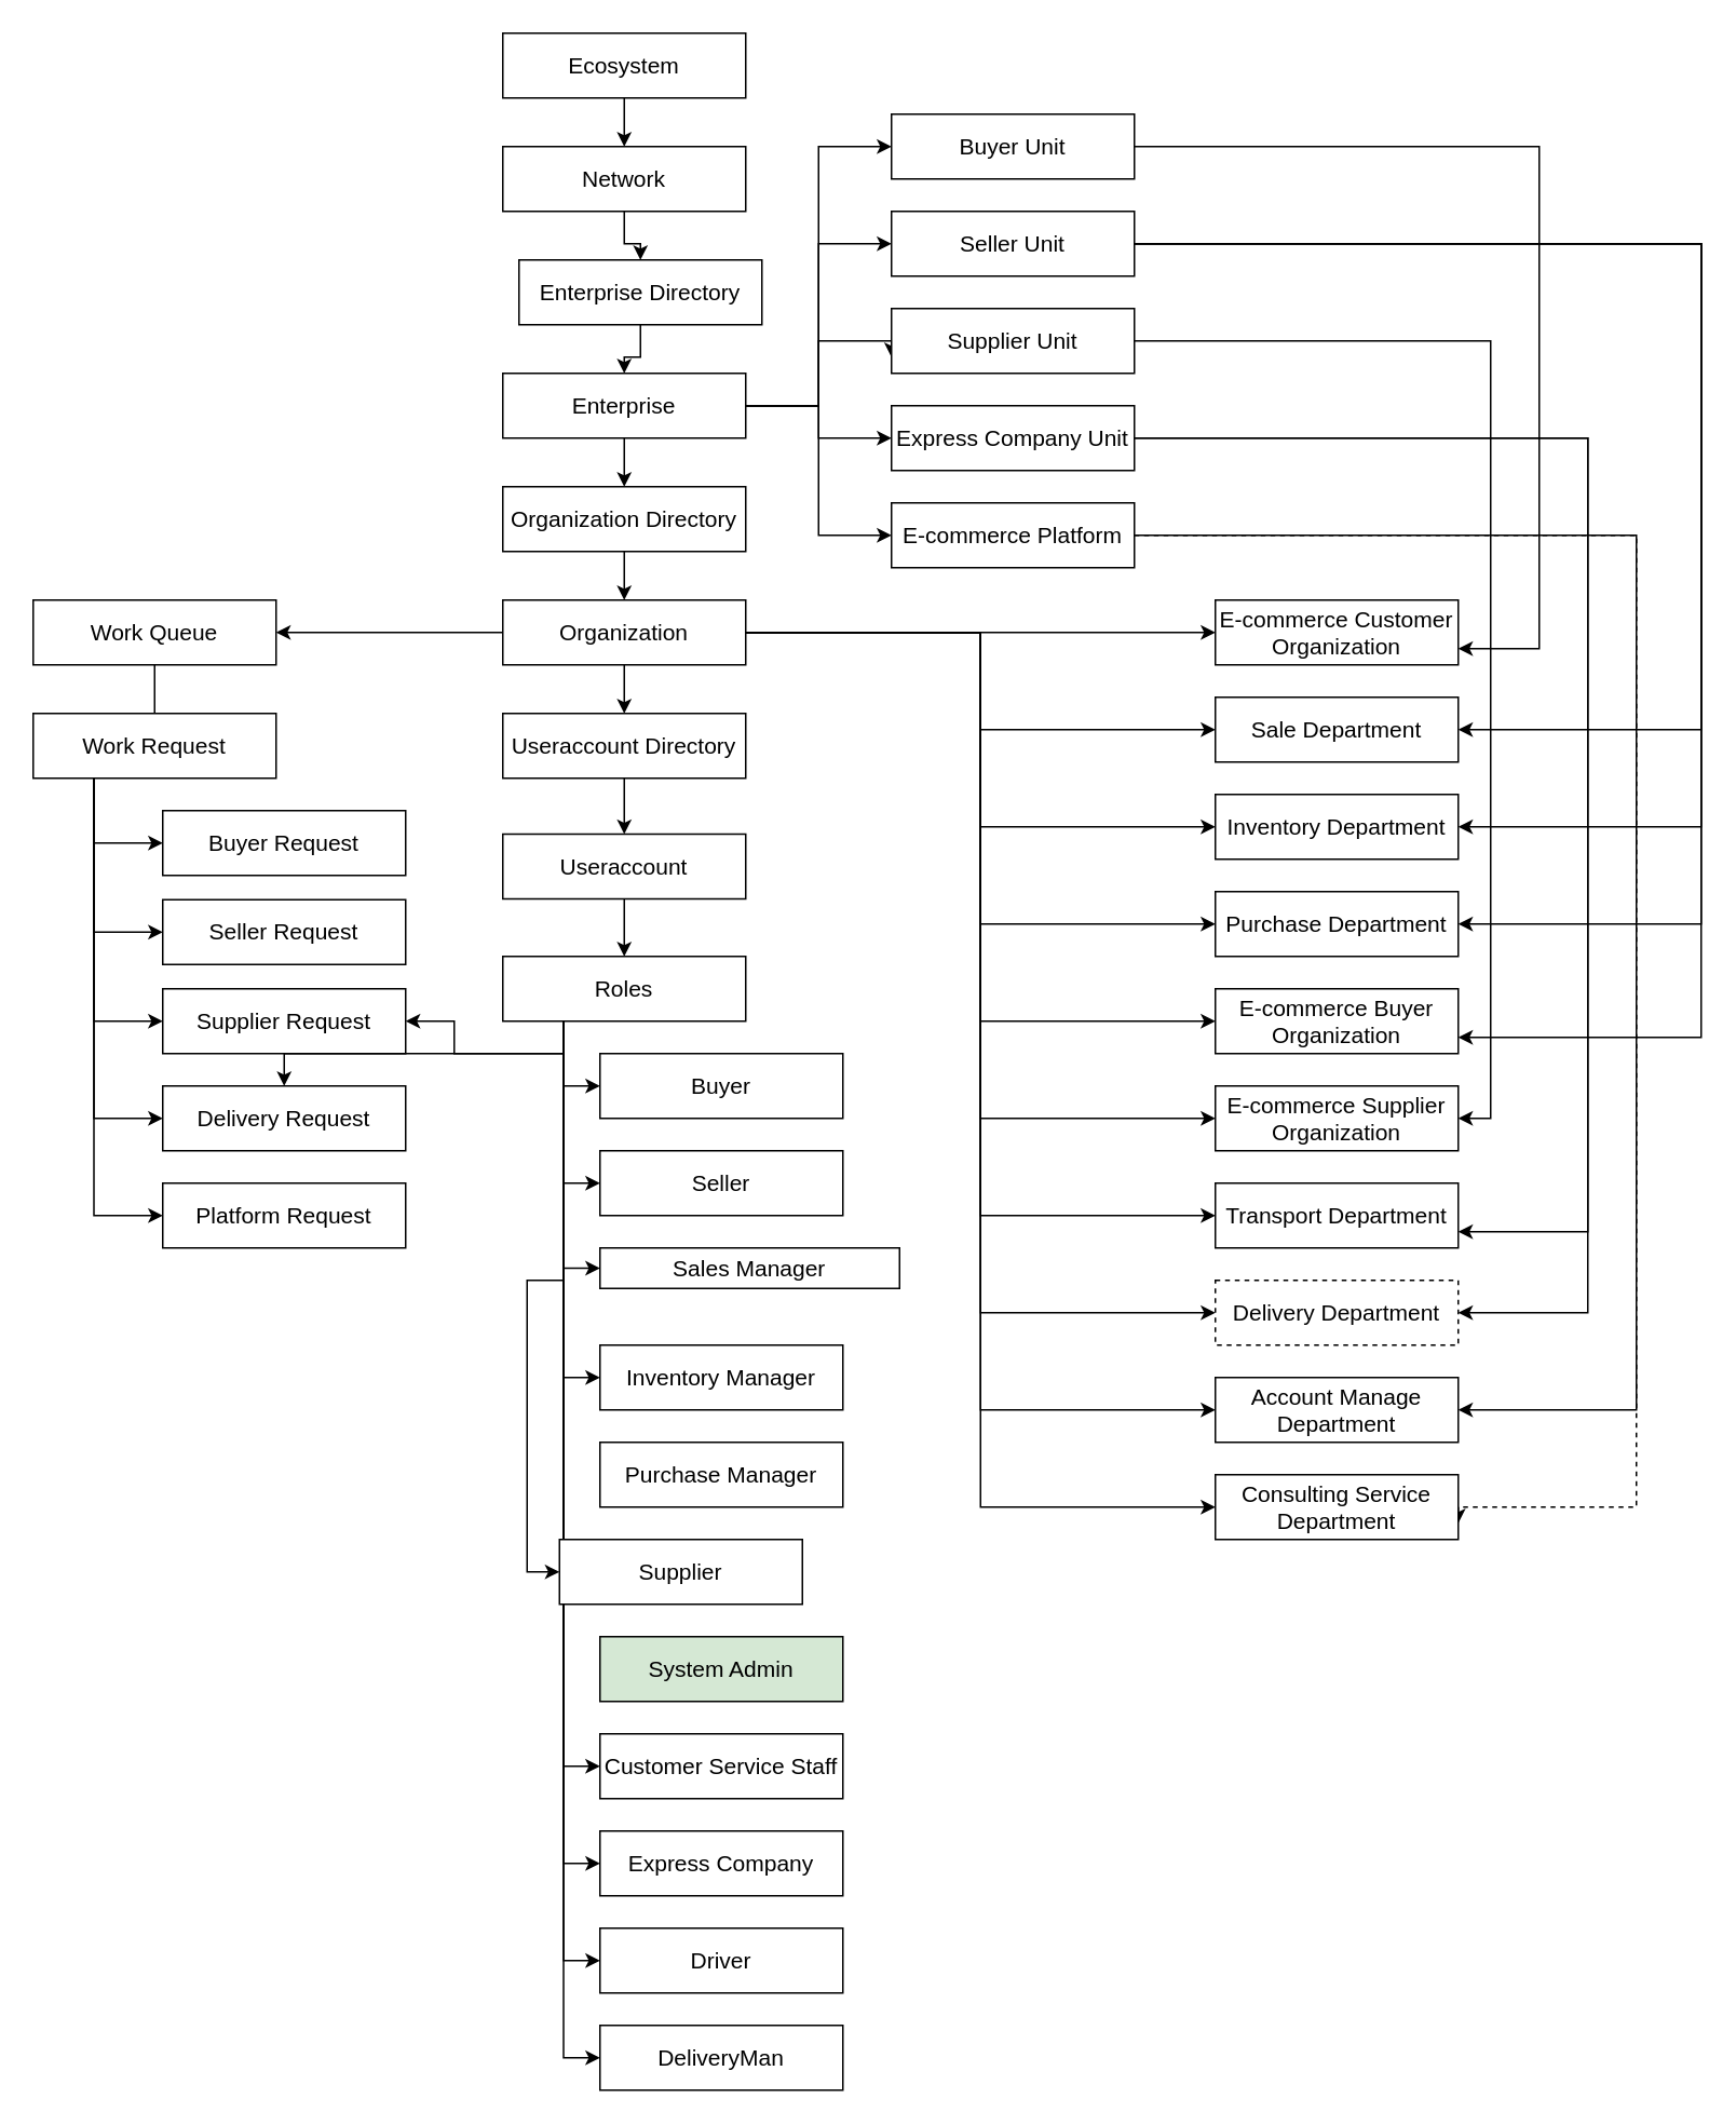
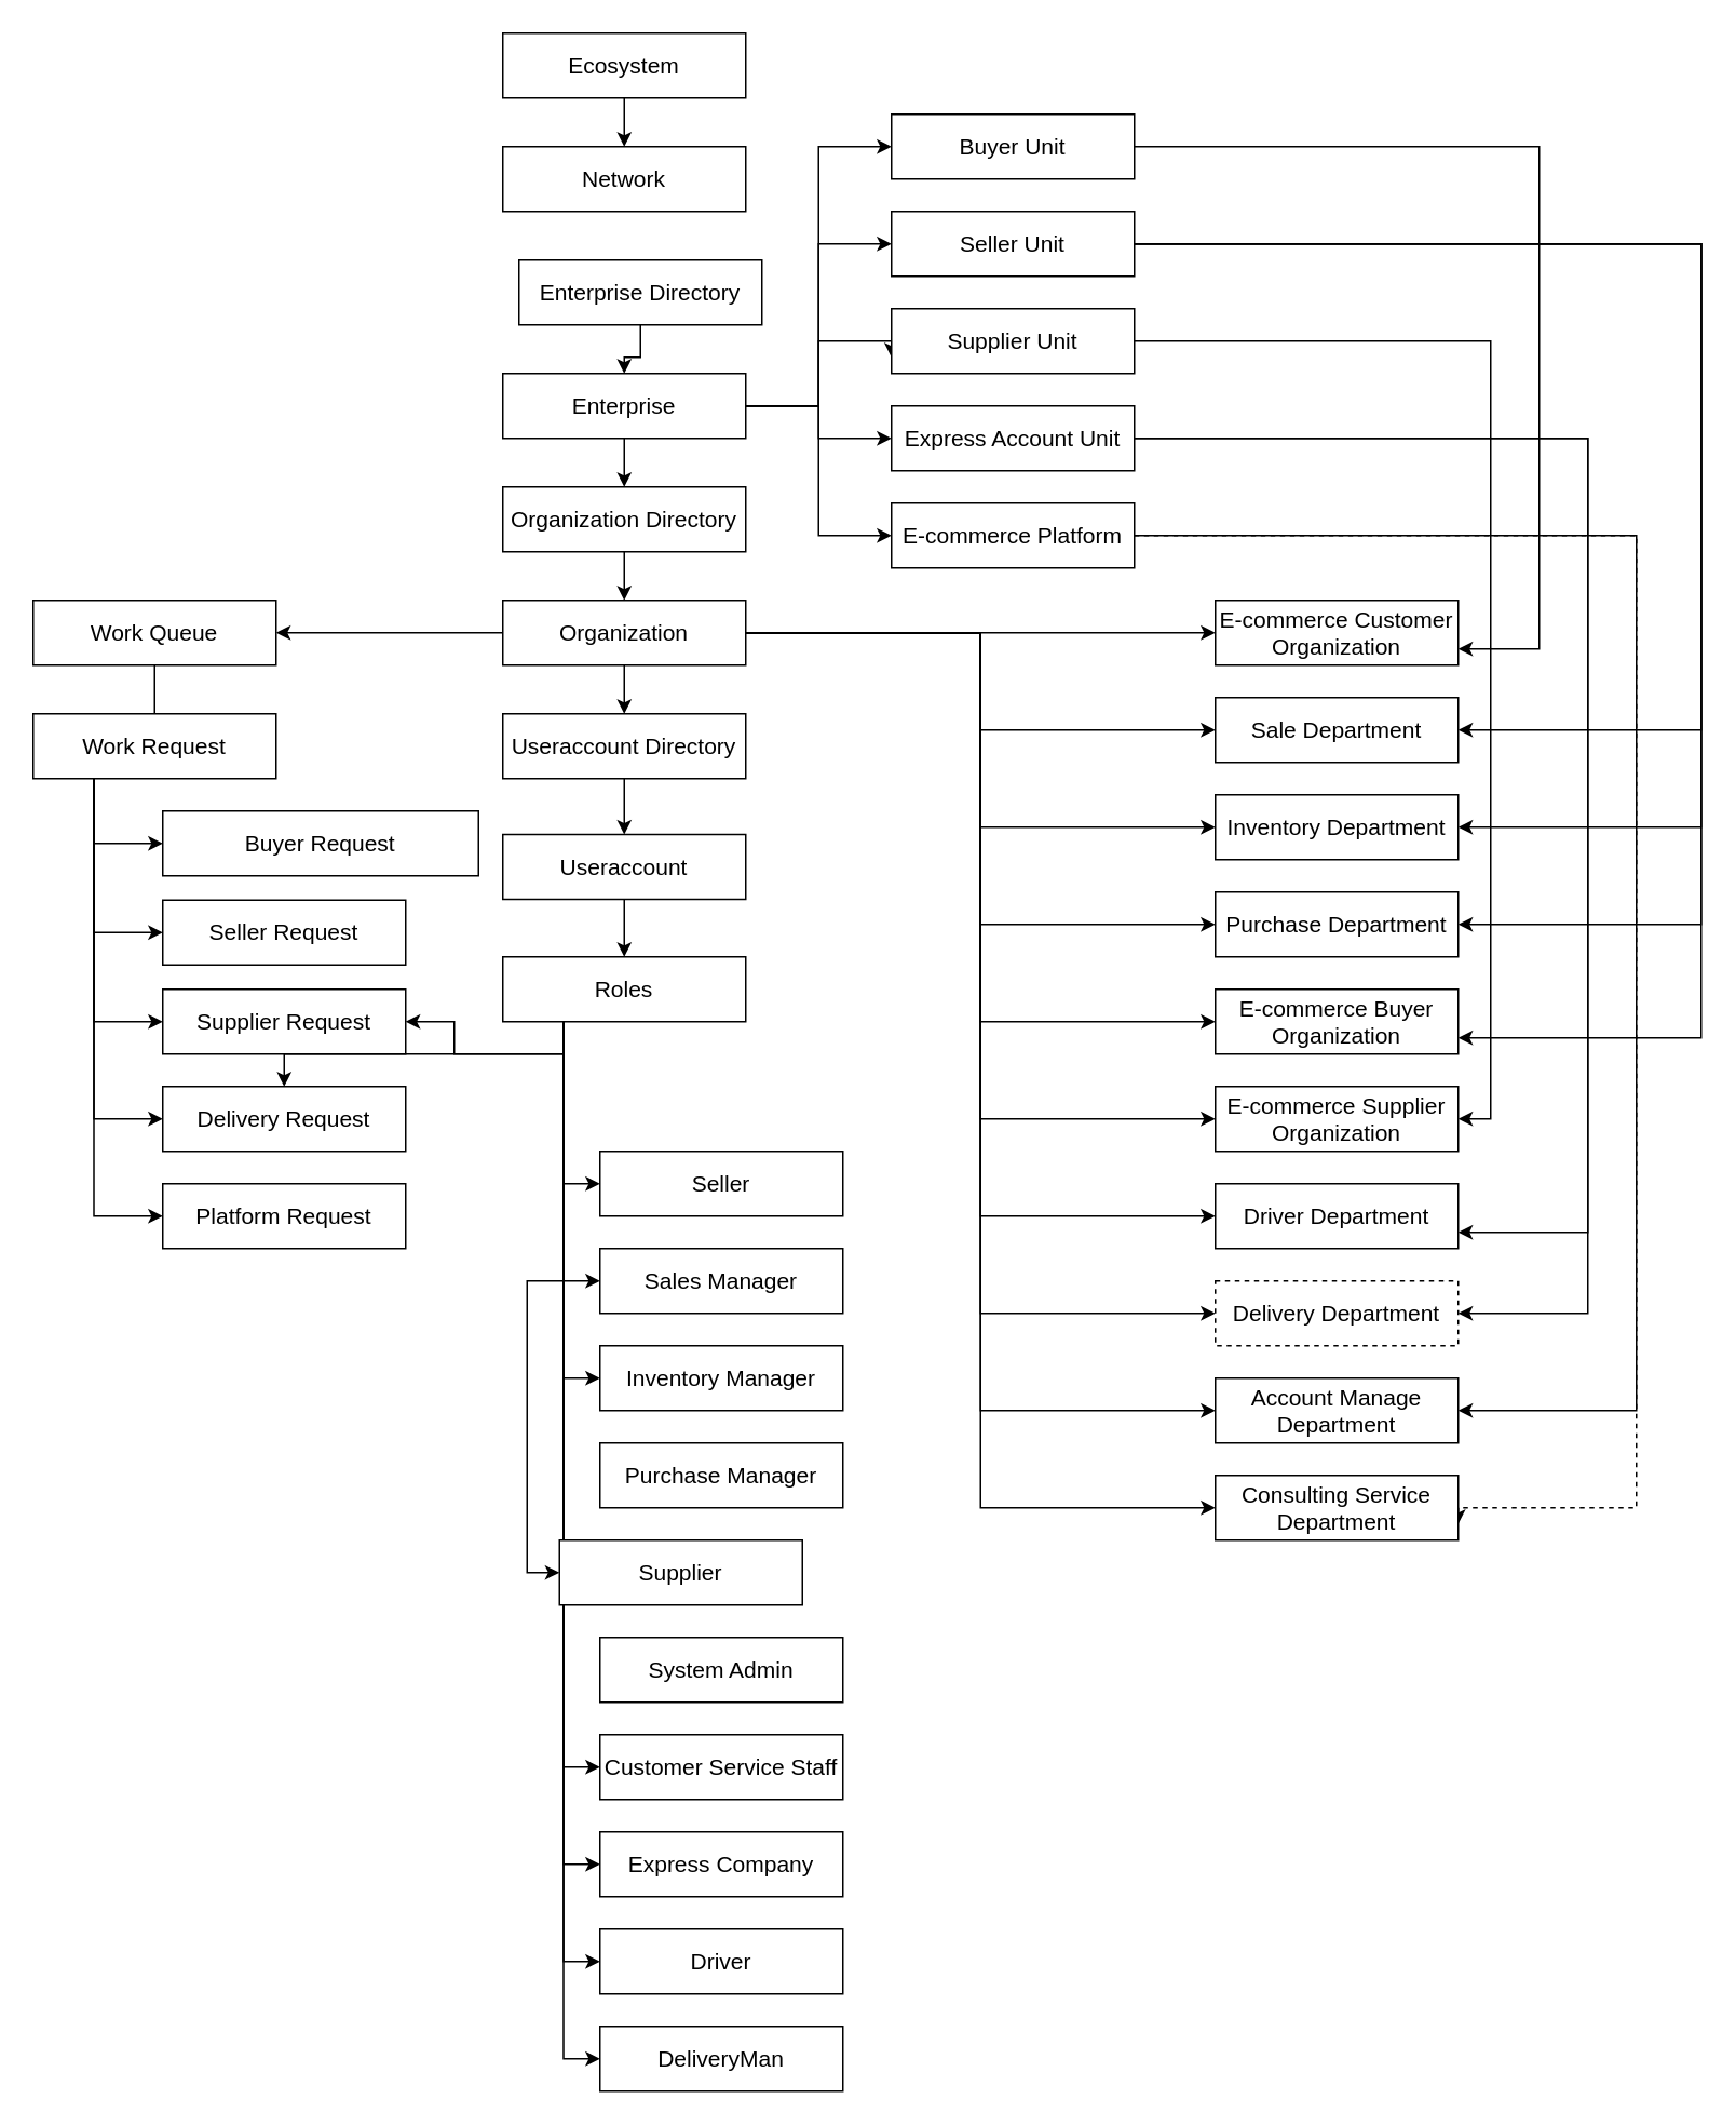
- <mxCell id="4" style="edgeStyle=orthogonalEdgeStyle;rounded=0;orthogonalLoop=1;jettySize=auto;html=1;entryX=0.5;entryY=0;entryDx=0;entryDy=0;" parent="1" source="5" target="7" edge="1"><mxGeometry relative="1" as="geometry" /></mxCell>
- <mxCell id="26" value="&lt;font style=&quot;font-size: 14px&quot;&gt;Express Company Unit&lt;br&gt;&lt;/font&gt;" style="rounded=0;whiteSpace=wrap;html=1;" parent="1" vertex="1"><mxGeometry x="550" y="250" width="150" height="40" as="geometry" /></mxCell>
+ <mxCell id="26" value="&lt;font style=&quot;font-size: 14px&quot;&gt;Express Account Unit&lt;br&gt;&lt;/font&gt;" style="rounded=0;whiteSpace=wrap;html=1;" parent="1" vertex="1"><mxGeometry x="550" y="250" width="150" height="40" as="geometry" /></mxCell>
- <mxCell id="85" value="&lt;font style=&quot;font-size: 14px&quot;&gt;Buyer Request&lt;br&gt;&lt;/font&gt;" style="rounded=0;whiteSpace=wrap;html=1;" parent="1" vertex="1"><mxGeometry x="100" y="500" width="150" height="40" as="geometry" /></mxCell>
+ <mxCell id="85" value="&lt;font style=&quot;font-size: 14px&quot;&gt;Buyer Request&lt;br&gt;&lt;/font&gt;" style="rounded=0;whiteSpace=wrap;html=1;" parent="1" vertex="1"><mxGeometry x="100" y="500" width="195" height="40" as="geometry" /></mxCell>
- <mxCell id="65" style="edgeStyle=orthogonalEdgeStyle;rounded=0;orthogonalLoop=1;jettySize=auto;html=1;exitX=0.25;exitY=1;exitDx=0;exitDy=0;entryX=0;entryY=0.5;entryDx=0;entryDy=0;" parent="1" source="76" target="77" edge="1"><mxGeometry relative="1" as="geometry" /></mxCell>
- <mxCell id="77" value="&lt;font style=&quot;font-size: 14px&quot;&gt;Buyer&lt;br&gt;&lt;/font&gt;" style="rounded=0;whiteSpace=wrap;html=1;" parent="1" vertex="1"><mxGeometry x="370" y="650" width="150" height="40" as="geometry" /></mxCell>
- <mxCell id="93" value="&lt;font style=&quot;font-size: 14px&quot;&gt;Transport Department&lt;br&gt;&lt;/font&gt;" style="rounded=0;whiteSpace=wrap;html=1;" parent="1" vertex="1"><mxGeometry x="750" y="730" width="150" height="40" as="geometry" /></mxCell>
+ <mxCell id="93" value="&lt;font style=&quot;font-size: 14px&quot;&gt;Driver Department&lt;br&gt;&lt;/font&gt;" style="rounded=0;whiteSpace=wrap;html=1;" parent="1" vertex="1"><mxGeometry x="750" y="730" width="150" height="40" as="geometry" /></mxCell>
- <mxCell id="79" value="&lt;font style=&quot;font-size: 14px&quot;&gt;Sales Manager&lt;br&gt;&lt;/font&gt;" style="rounded=0;whiteSpace=wrap;html=1;" parent="1" vertex="1"><mxGeometry x="370" y="770" width="185" height="25" as="geometry" /></mxCell>
+ <mxCell id="79" value="&lt;font style=&quot;font-size: 14px&quot;&gt;Sales Manager&lt;br&gt;&lt;/font&gt;" style="rounded=0;whiteSpace=wrap;html=1;" parent="1" vertex="1"><mxGeometry x="370" y="770" width="150" height="40" as="geometry" /></mxCell>
- <mxCell id="83" value="&lt;font style=&quot;font-size: 14px&quot;&gt;System Admin&lt;br&gt;&lt;/font&gt;" style="rounded=0;whiteSpace=wrap;html=1;fillColor=#d5e8d4;" parent="1" vertex="1"><mxGeometry x="370" y="1010" width="150" height="40" as="geometry" /></mxCell>
+ <mxCell id="83" value="&lt;font style=&quot;font-size: 14px&quot;&gt;System Admin&lt;br&gt;&lt;/font&gt;" style="rounded=0;whiteSpace=wrap;html=1;" parent="1" vertex="1"><mxGeometry x="370" y="1010" width="150" height="40" as="geometry" /></mxCell>
